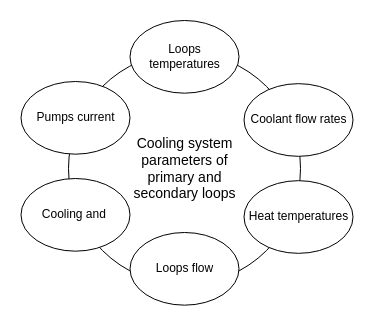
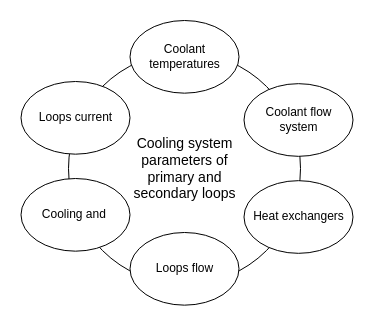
- <mxCell id="4" value="Loops&lt;div&gt;temperatures&lt;/div&gt;" style="ellipse;whiteSpace=wrap;html=1;" vertex="1" parent="1"><mxGeometry x="129.5" y="20" width="109" height="72.67" as="geometry" /></mxCell>
+ <mxCell id="4" value="Coolant&lt;div&gt;temperatures&lt;/div&gt;" style="ellipse;whiteSpace=wrap;html=1;" vertex="1" parent="1"><mxGeometry x="129.5" y="20" width="109" height="72.67" as="geometry" /></mxCell>
- <mxCell id="7" value="Pumps current" style="ellipse;whiteSpace=wrap;html=1;" vertex="1" parent="1"><mxGeometry x="20.5" y="81" width="109" height="72.67" as="geometry" /></mxCell>
+ <mxCell id="7" value="Loops current" style="ellipse;whiteSpace=wrap;html=1;" vertex="1" parent="1"><mxGeometry x="20.5" y="81" width="109" height="72.67" as="geometry" /></mxCell>
- <mxCell id="9" value="Coolant flow rates" style="ellipse;whiteSpace=wrap;html=1;" vertex="1" parent="1"><mxGeometry x="243.5" y="83.16" width="109" height="72.67" as="geometry" /></mxCell>
+ <mxCell id="9" value="Coolant flow system" style="ellipse;whiteSpace=wrap;html=1;" vertex="1" parent="1"><mxGeometry x="243.5" y="83.16" width="109" height="72.67" as="geometry" /></mxCell>
- <mxCell id="8" value="Heat temperatures" style="ellipse;whiteSpace=wrap;html=1;" vertex="1" parent="1"><mxGeometry x="243.5" y="180.16" width="109" height="72.67" as="geometry" /></mxCell>
+ <mxCell id="8" value="Heat exchangers" style="ellipse;whiteSpace=wrap;html=1;" vertex="1" parent="1"><mxGeometry x="243.5" y="180.16" width="109" height="72.67" as="geometry" /></mxCell>
